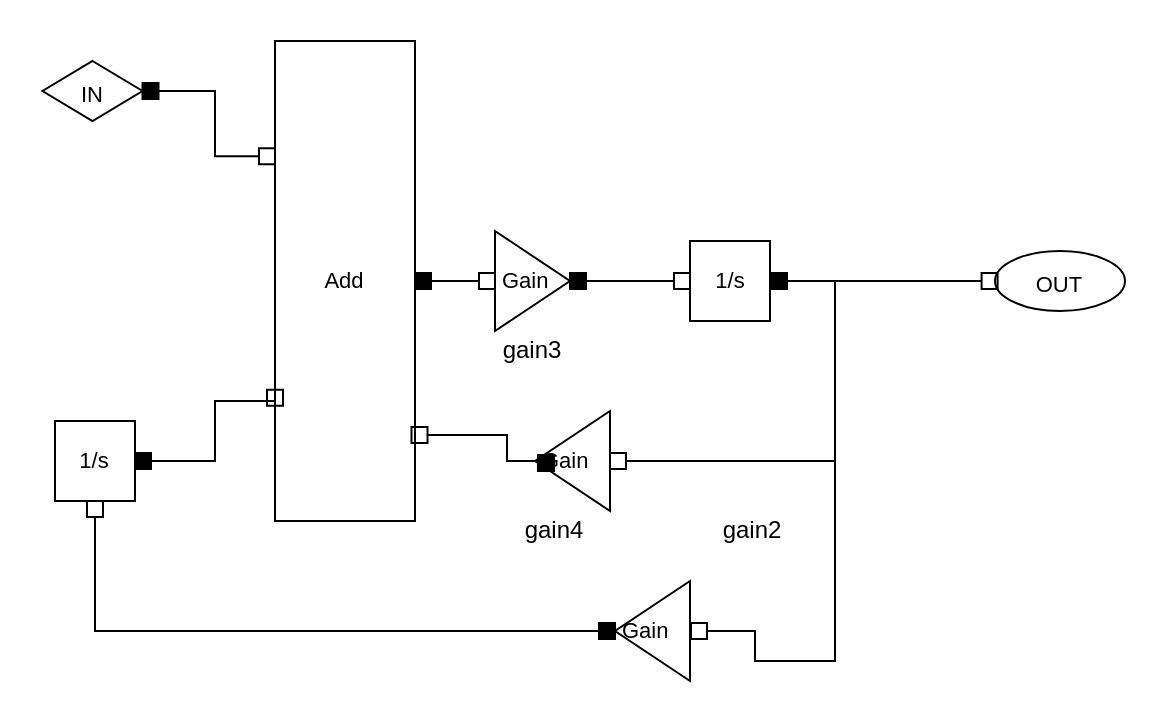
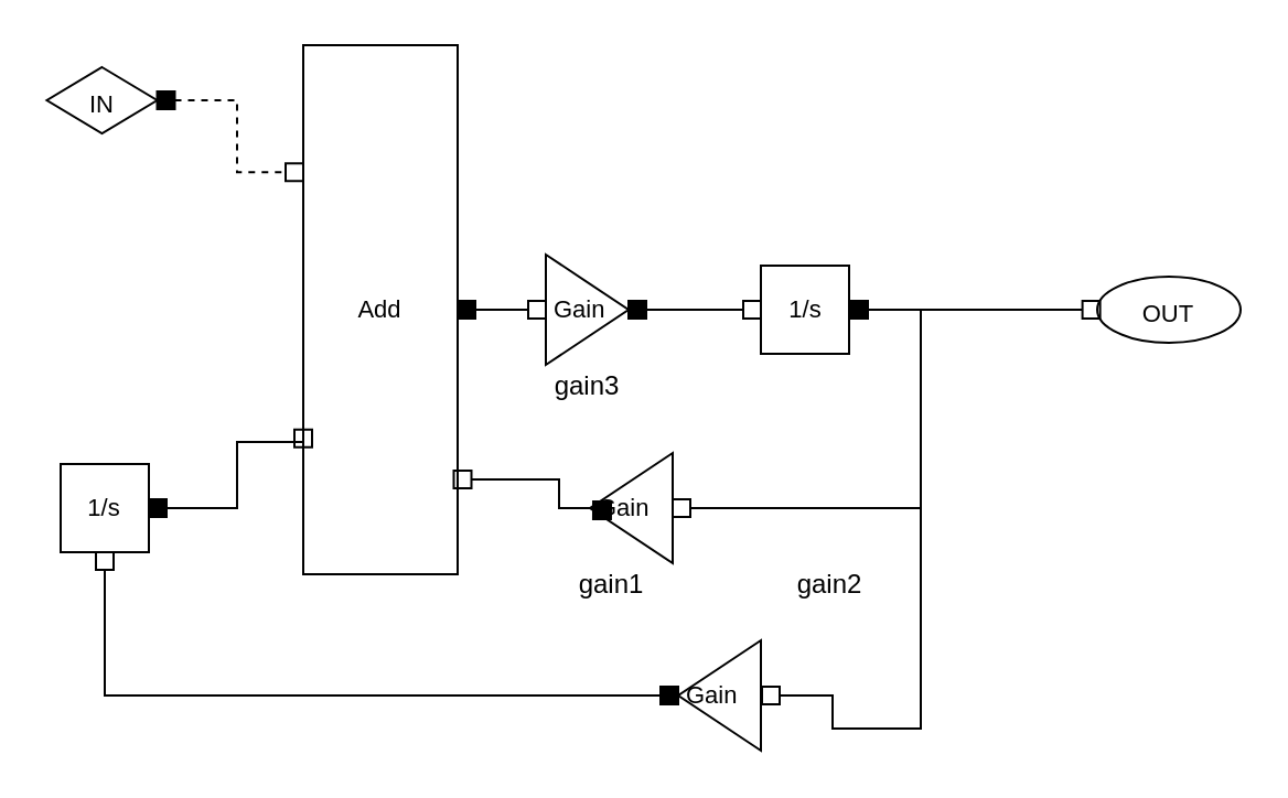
- <mxCell id="12" value="" style="endArrow=box;html=1;endFill=0;startArrow=box;startFill=1;strokeWidth=1;edgeStyle=orthogonalEdgeStyle;rounded=0;exitX=1;exitY=0.5;exitDx=0;exitDy=0;exitPerimeter=0;entryX=0;entryY=0.24;entryDx=0;entryDy=0;entryPerimeter=0;" edge="1" parent="1" source="2" target="9"><mxGeometry width="50" height="50" relative="1" as="geometry"><mxPoint x="117" y="-10" as="sourcePoint" /><mxPoint x="237" y="-10" as="targetPoint" /><Array as="points"><mxPoint x="107" y="45" /><mxPoint x="107" y="78" /></Array></mxGeometry></mxCell>
+ <mxCell id="12" value="" style="endArrow=box;html=1;endFill=0;startArrow=box;startFill=1;strokeWidth=1;edgeStyle=orthogonalEdgeStyle;rounded=0;exitX=1;exitY=0.5;exitDx=0;exitDy=0;exitPerimeter=0;entryX=0;entryY=0.24;entryDx=0;entryDy=0;entryPerimeter=0;dashed=1;" edge="1" parent="1" source="2" target="9"><mxGeometry width="50" height="50" relative="1" as="geometry"><mxPoint x="117" y="-10" as="sourcePoint" /><mxPoint x="237" y="-10" as="targetPoint" /><Array as="points"><mxPoint x="107" y="45" /><mxPoint x="107" y="78" /></Array></mxGeometry></mxCell>
- <mxCell id="20" value="gain4" style="text;strokeColor=none;align=center;fillColor=none;html=1;verticalAlign=middle;whiteSpace=wrap;rounded=0;" vertex="1" parent="1"><mxGeometry x="247" y="250" width="60" height="30" as="geometry" /></mxCell>
+ <mxCell id="20" value="gain1" style="text;strokeColor=none;align=center;fillColor=none;html=1;verticalAlign=middle;whiteSpace=wrap;rounded=0;" vertex="1" parent="1"><mxGeometry x="247" y="250" width="60" height="30" as="geometry" /></mxCell>
